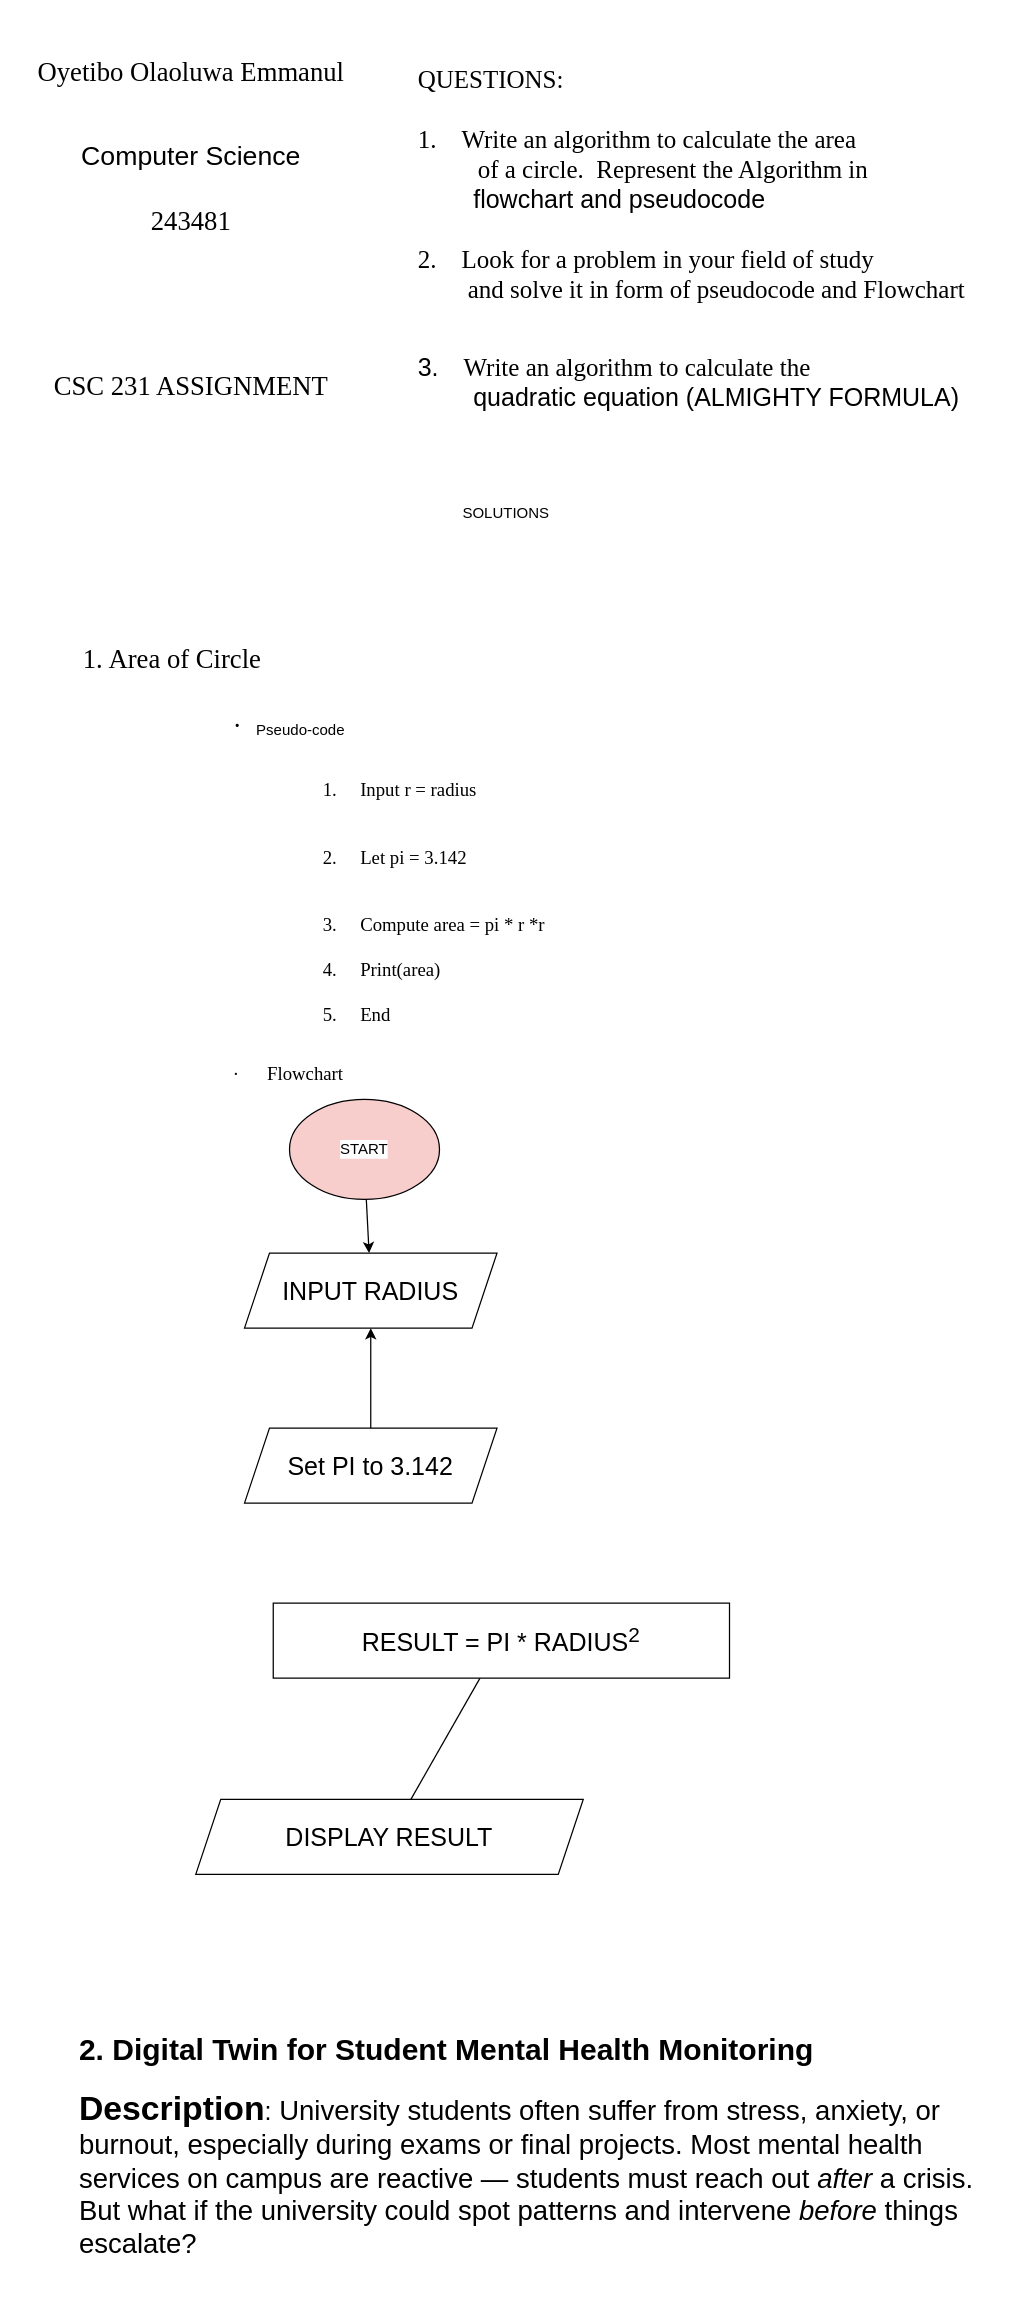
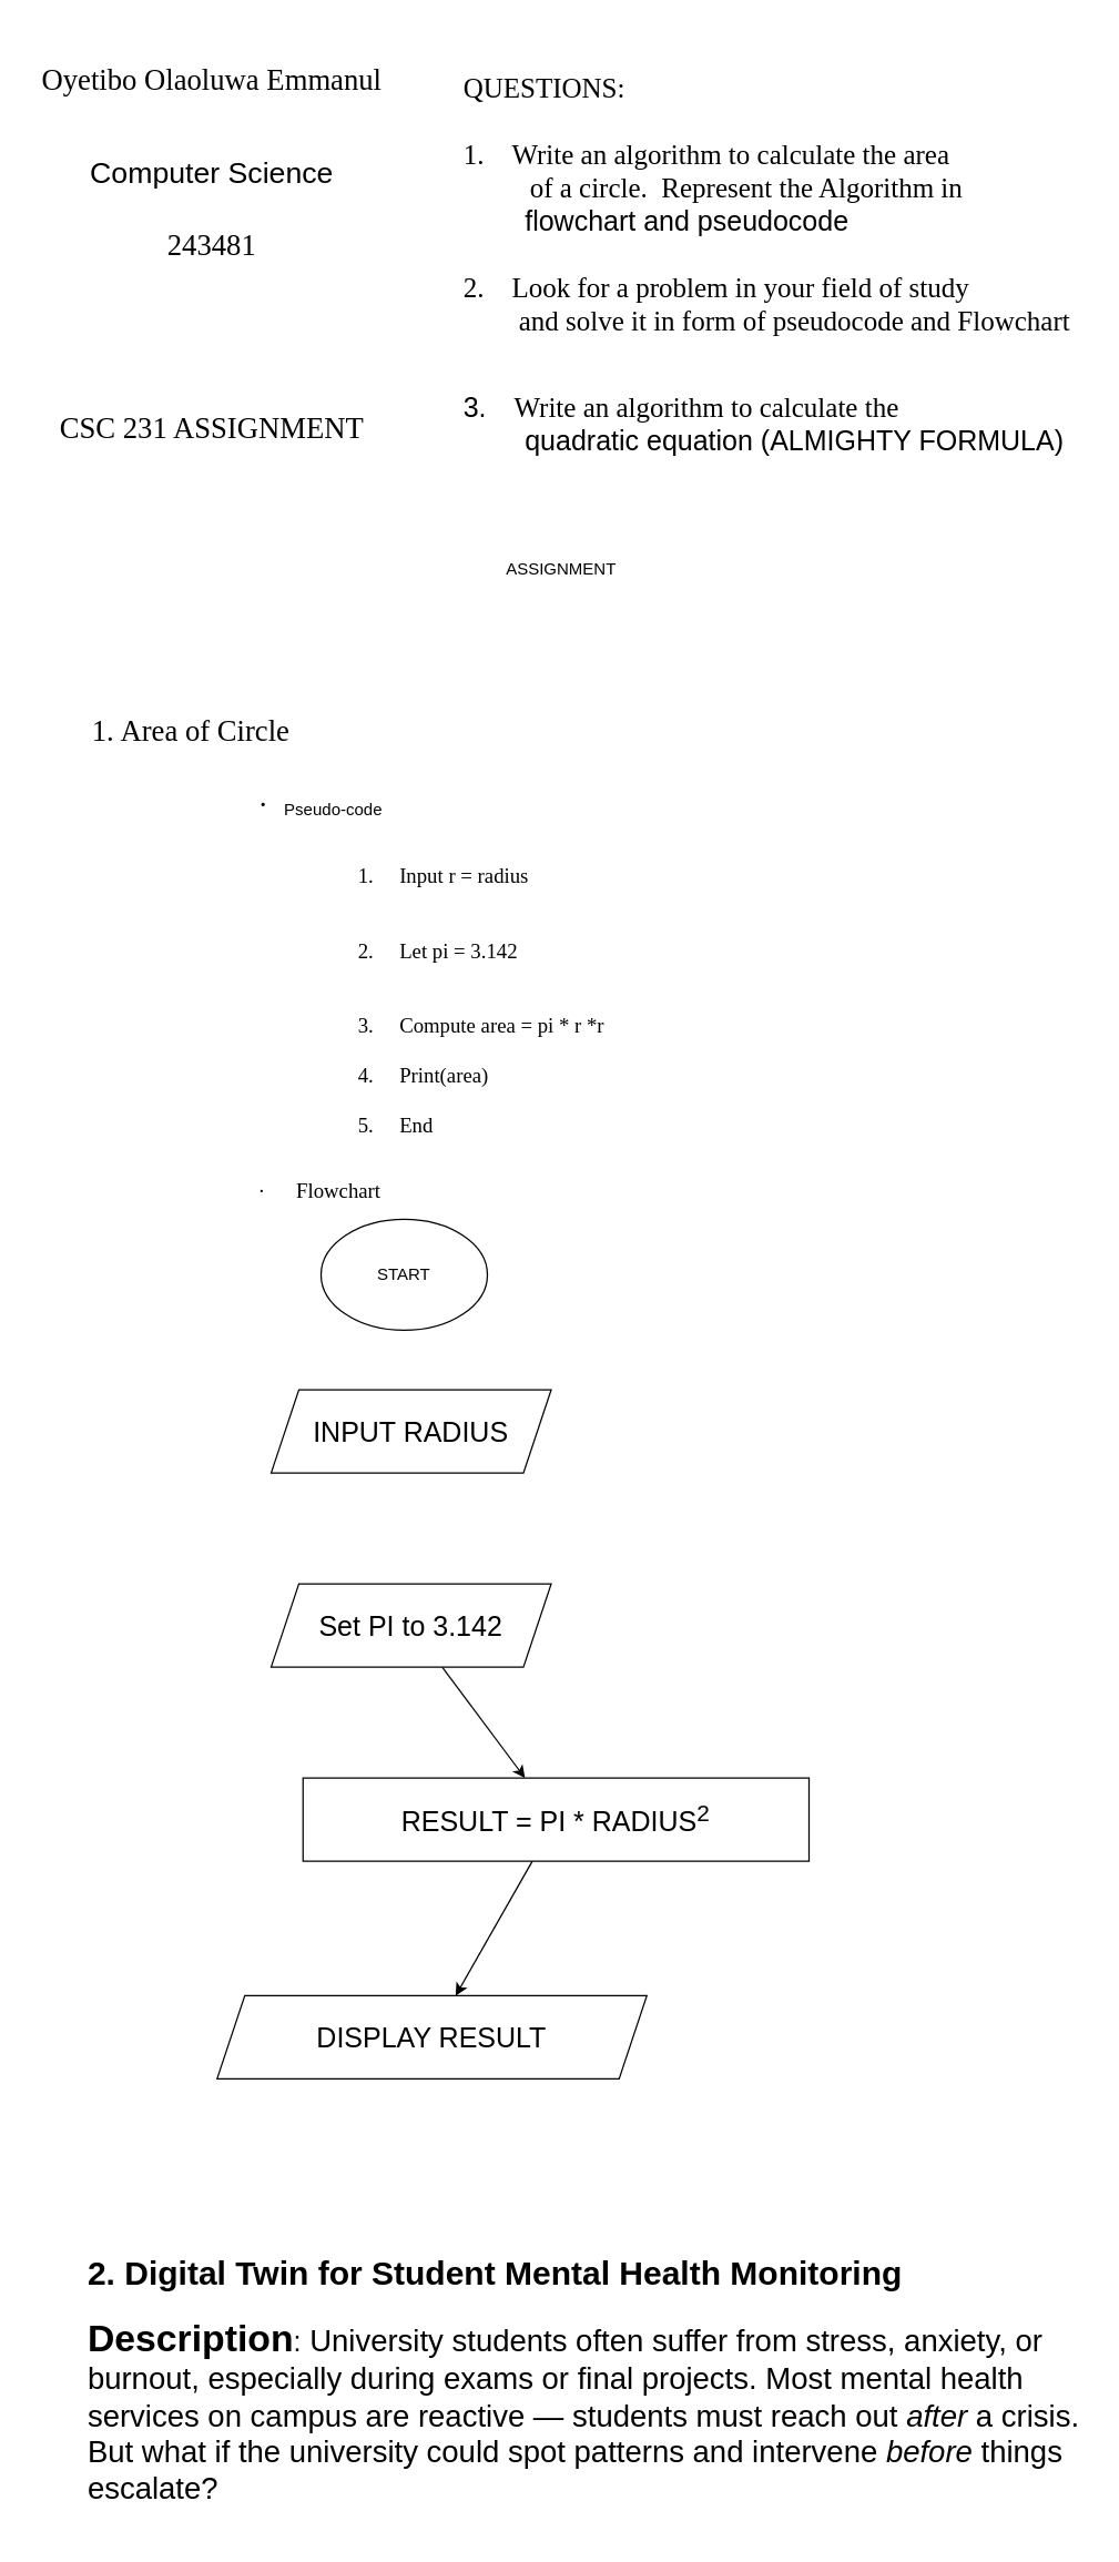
- <mxCell id="4" value="SOLUTIONS" style="text;html=1;align=center;verticalAlign=middle;resizable=0;points=[];autosize=1;strokeColor=none;fillColor=none;" vertex="1" parent="1"><mxGeometry x="360" y="397" width="87" height="26" as="geometry" /></mxCell>
+ <mxCell id="4" value="ASSIGNMENT" style="text;html=1;align=center;verticalAlign=middle;resizable=0;points=[];autosize=1;strokeColor=none;fillColor=none;" vertex="1" parent="1"><mxGeometry x="360" y="397" width="87" height="26" as="geometry" /></mxCell>
- <mxCell id="7" value="START" style="ellipse;whiteSpace=wrap;html=1;labelBackgroundColor=default;fillColor=#f8cecc;" vertex="1" parent="1"><mxGeometry x="231" y="879" width="120" height="80" as="geometry" /></mxCell>
+ <mxCell id="7" value="START" style="ellipse;whiteSpace=wrap;html=1;labelBackgroundColor=default;" vertex="1" parent="1"><mxGeometry x="231" y="879" width="120" height="80" as="geometry" /></mxCell>
- <mxCell id="6" value="" style="edgeStyle=none;html=1;" edge="1" parent="1" source="7" target="8"><mxGeometry relative="1" as="geometry" /></mxCell>
- <mxCell id="9" value="" style="edgeStyle=none;html=1;" edge="1" parent="1" source="10" target="8"><mxGeometry relative="1" as="geometry" /></mxCell>
+ <mxCell id="9" value="" style="edgeStyle=none;html=1;" edge="1" parent="1" source="10" target="12"><mxGeometry relative="1" as="geometry" /></mxCell>
- <mxCell id="11" value="" style="edgeStyle=none;html=1;endArrow=none;" edge="1" parent="1" source="12" target="13"><mxGeometry relative="1" as="geometry" /></mxCell>
+ <mxCell id="11" value="" style="edgeStyle=none;html=1;" edge="1" parent="1" source="12" target="13"><mxGeometry relative="1" as="geometry" /></mxCell>
